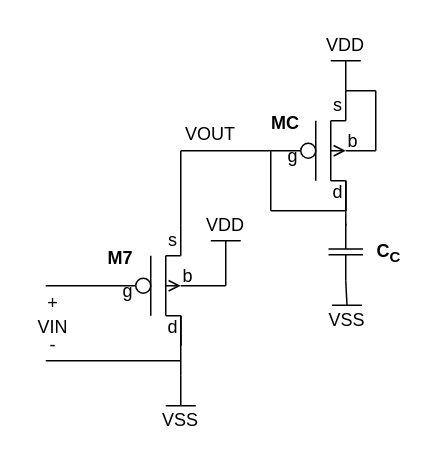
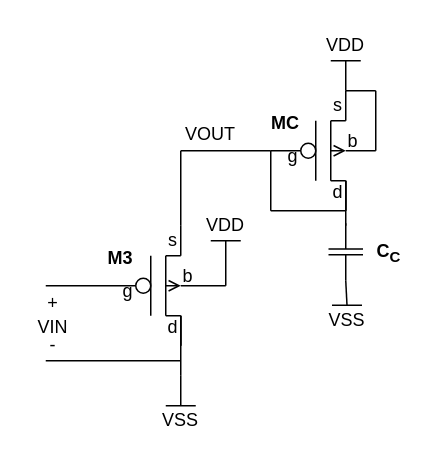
- <mxCell id="58" value="&lt;b&gt;M7&lt;/b&gt;" style="text;html=1;strokeColor=none;fillColor=none;align=center;verticalAlign=middle;whiteSpace=wrap;rounded=0;" parent="1" vertex="1"><mxGeometry x="70" y="164" width="20" height="15" as="geometry" /></mxCell>
+ <mxCell id="58" value="&lt;b&gt;M3&lt;/b&gt;" style="text;html=1;strokeColor=none;fillColor=none;align=center;verticalAlign=middle;whiteSpace=wrap;rounded=0;" parent="1" vertex="1"><mxGeometry x="70" y="164" width="20" height="15" as="geometry" /></mxCell>
